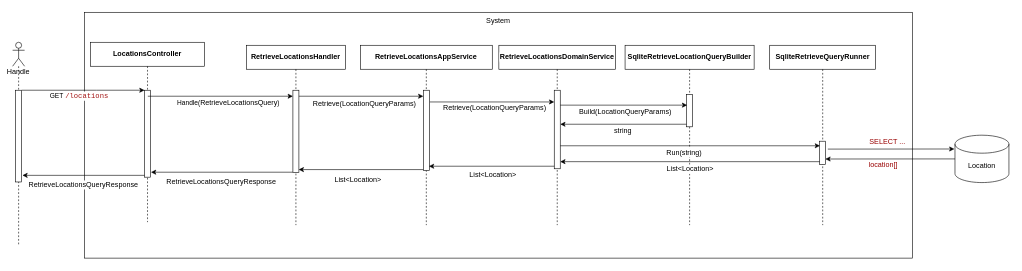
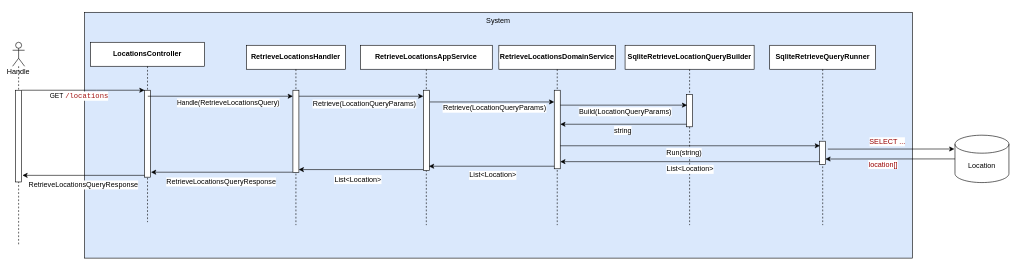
- <mxCell id="2" value="System" style="rounded=0;whiteSpace=wrap;html=1;align=center;verticalAlign=top;" parent="1" vertex="1"><mxGeometry x="140.25" y="20" width="1380.75" height="410" as="geometry" /></mxCell>
+ <mxCell id="2" value="System" style="rounded=0;whiteSpace=wrap;html=1;align=center;verticalAlign=top;fillColor=#dae8fc;" parent="1" vertex="1"><mxGeometry x="140.25" y="20" width="1380.75" height="410" as="geometry" /></mxCell>
